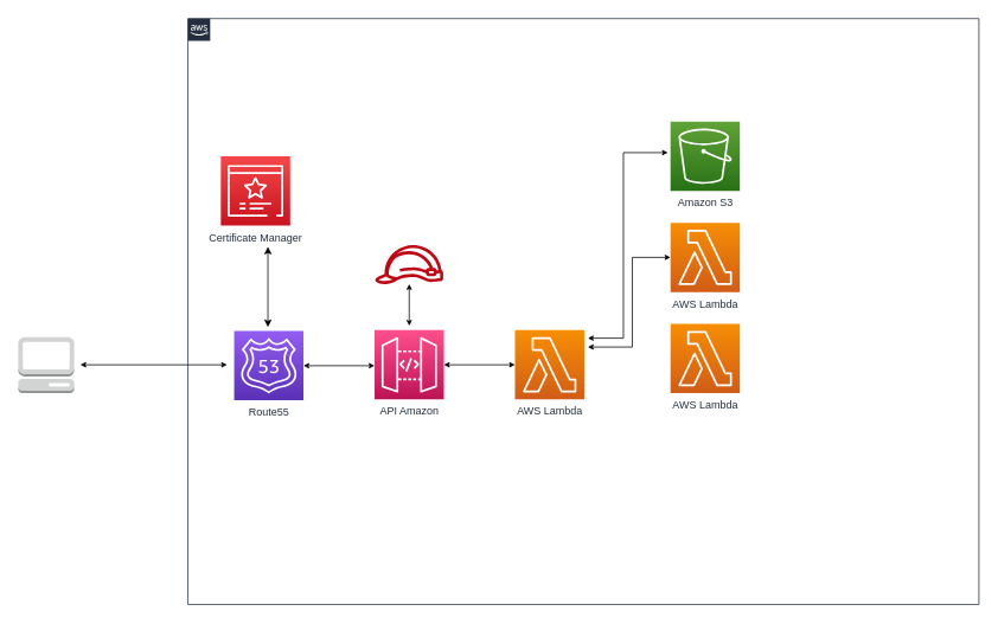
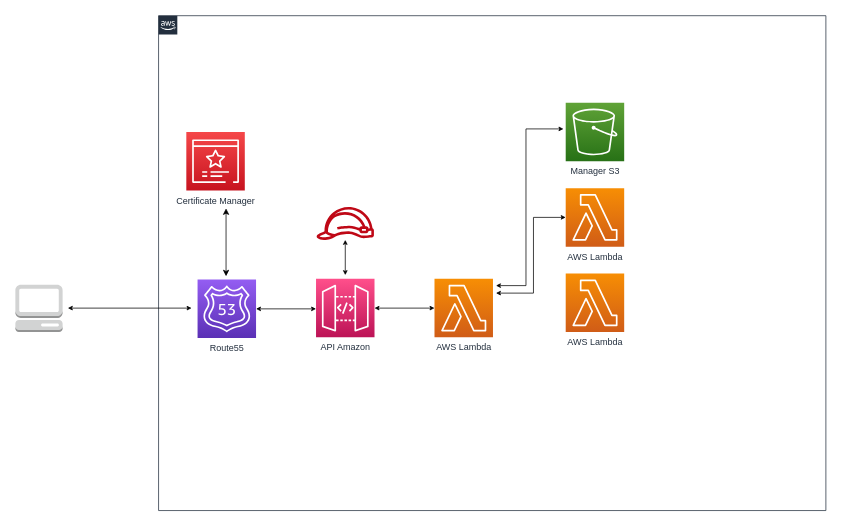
- <mxCell id="18" value="Amazon S3" style="sketch=0;points=[[0,0,0],[0.25,0,0],[0.5,0,0],[0.75,0,0],[1,0,0],[0,1,0],[0.25,1,0],[0.5,1,0],[0.75,1,0],[1,1,0],[0,0.25,0],[0,0.5,0],[0,0.75,0],[1,0.25,0],[1,0.5,0],[1,0.75,0]];outlineConnect=0;fontColor=#232F3E;gradientColor=#60A337;gradientDirection=north;fillColor=#277116;strokeColor=#ffffff;dashed=0;verticalLabelPosition=bottom;verticalAlign=top;align=center;html=1;fontSize=12;fontStyle=0;aspect=fixed;shape=mxgraph.aws4.resourceIcon;resIcon=mxgraph.aws4.s3;" vertex="1" parent="1"><mxGeometry x="754" y="136" width="78" height="78" as="geometry" /></mxCell>
+ <mxCell id="18" value="Manager S3" style="sketch=0;points=[[0,0,0],[0.25,0,0],[0.5,0,0],[0.75,0,0],[1,0,0],[0,1,0],[0.25,1,0],[0.5,1,0],[0.75,1,0],[1,1,0],[0,0.25,0],[0,0.5,0],[0,0.75,0],[1,0.25,0],[1,0.5,0],[1,0.75,0]];outlineConnect=0;fontColor=#232F3E;gradientColor=#60A337;gradientDirection=north;fillColor=#277116;strokeColor=#ffffff;dashed=0;verticalLabelPosition=bottom;verticalAlign=top;align=center;html=1;fontSize=12;fontStyle=0;aspect=fixed;shape=mxgraph.aws4.resourceIcon;resIcon=mxgraph.aws4.s3;" vertex="1" parent="1"><mxGeometry x="754" y="136" width="78" height="78" as="geometry" /></mxCell>
